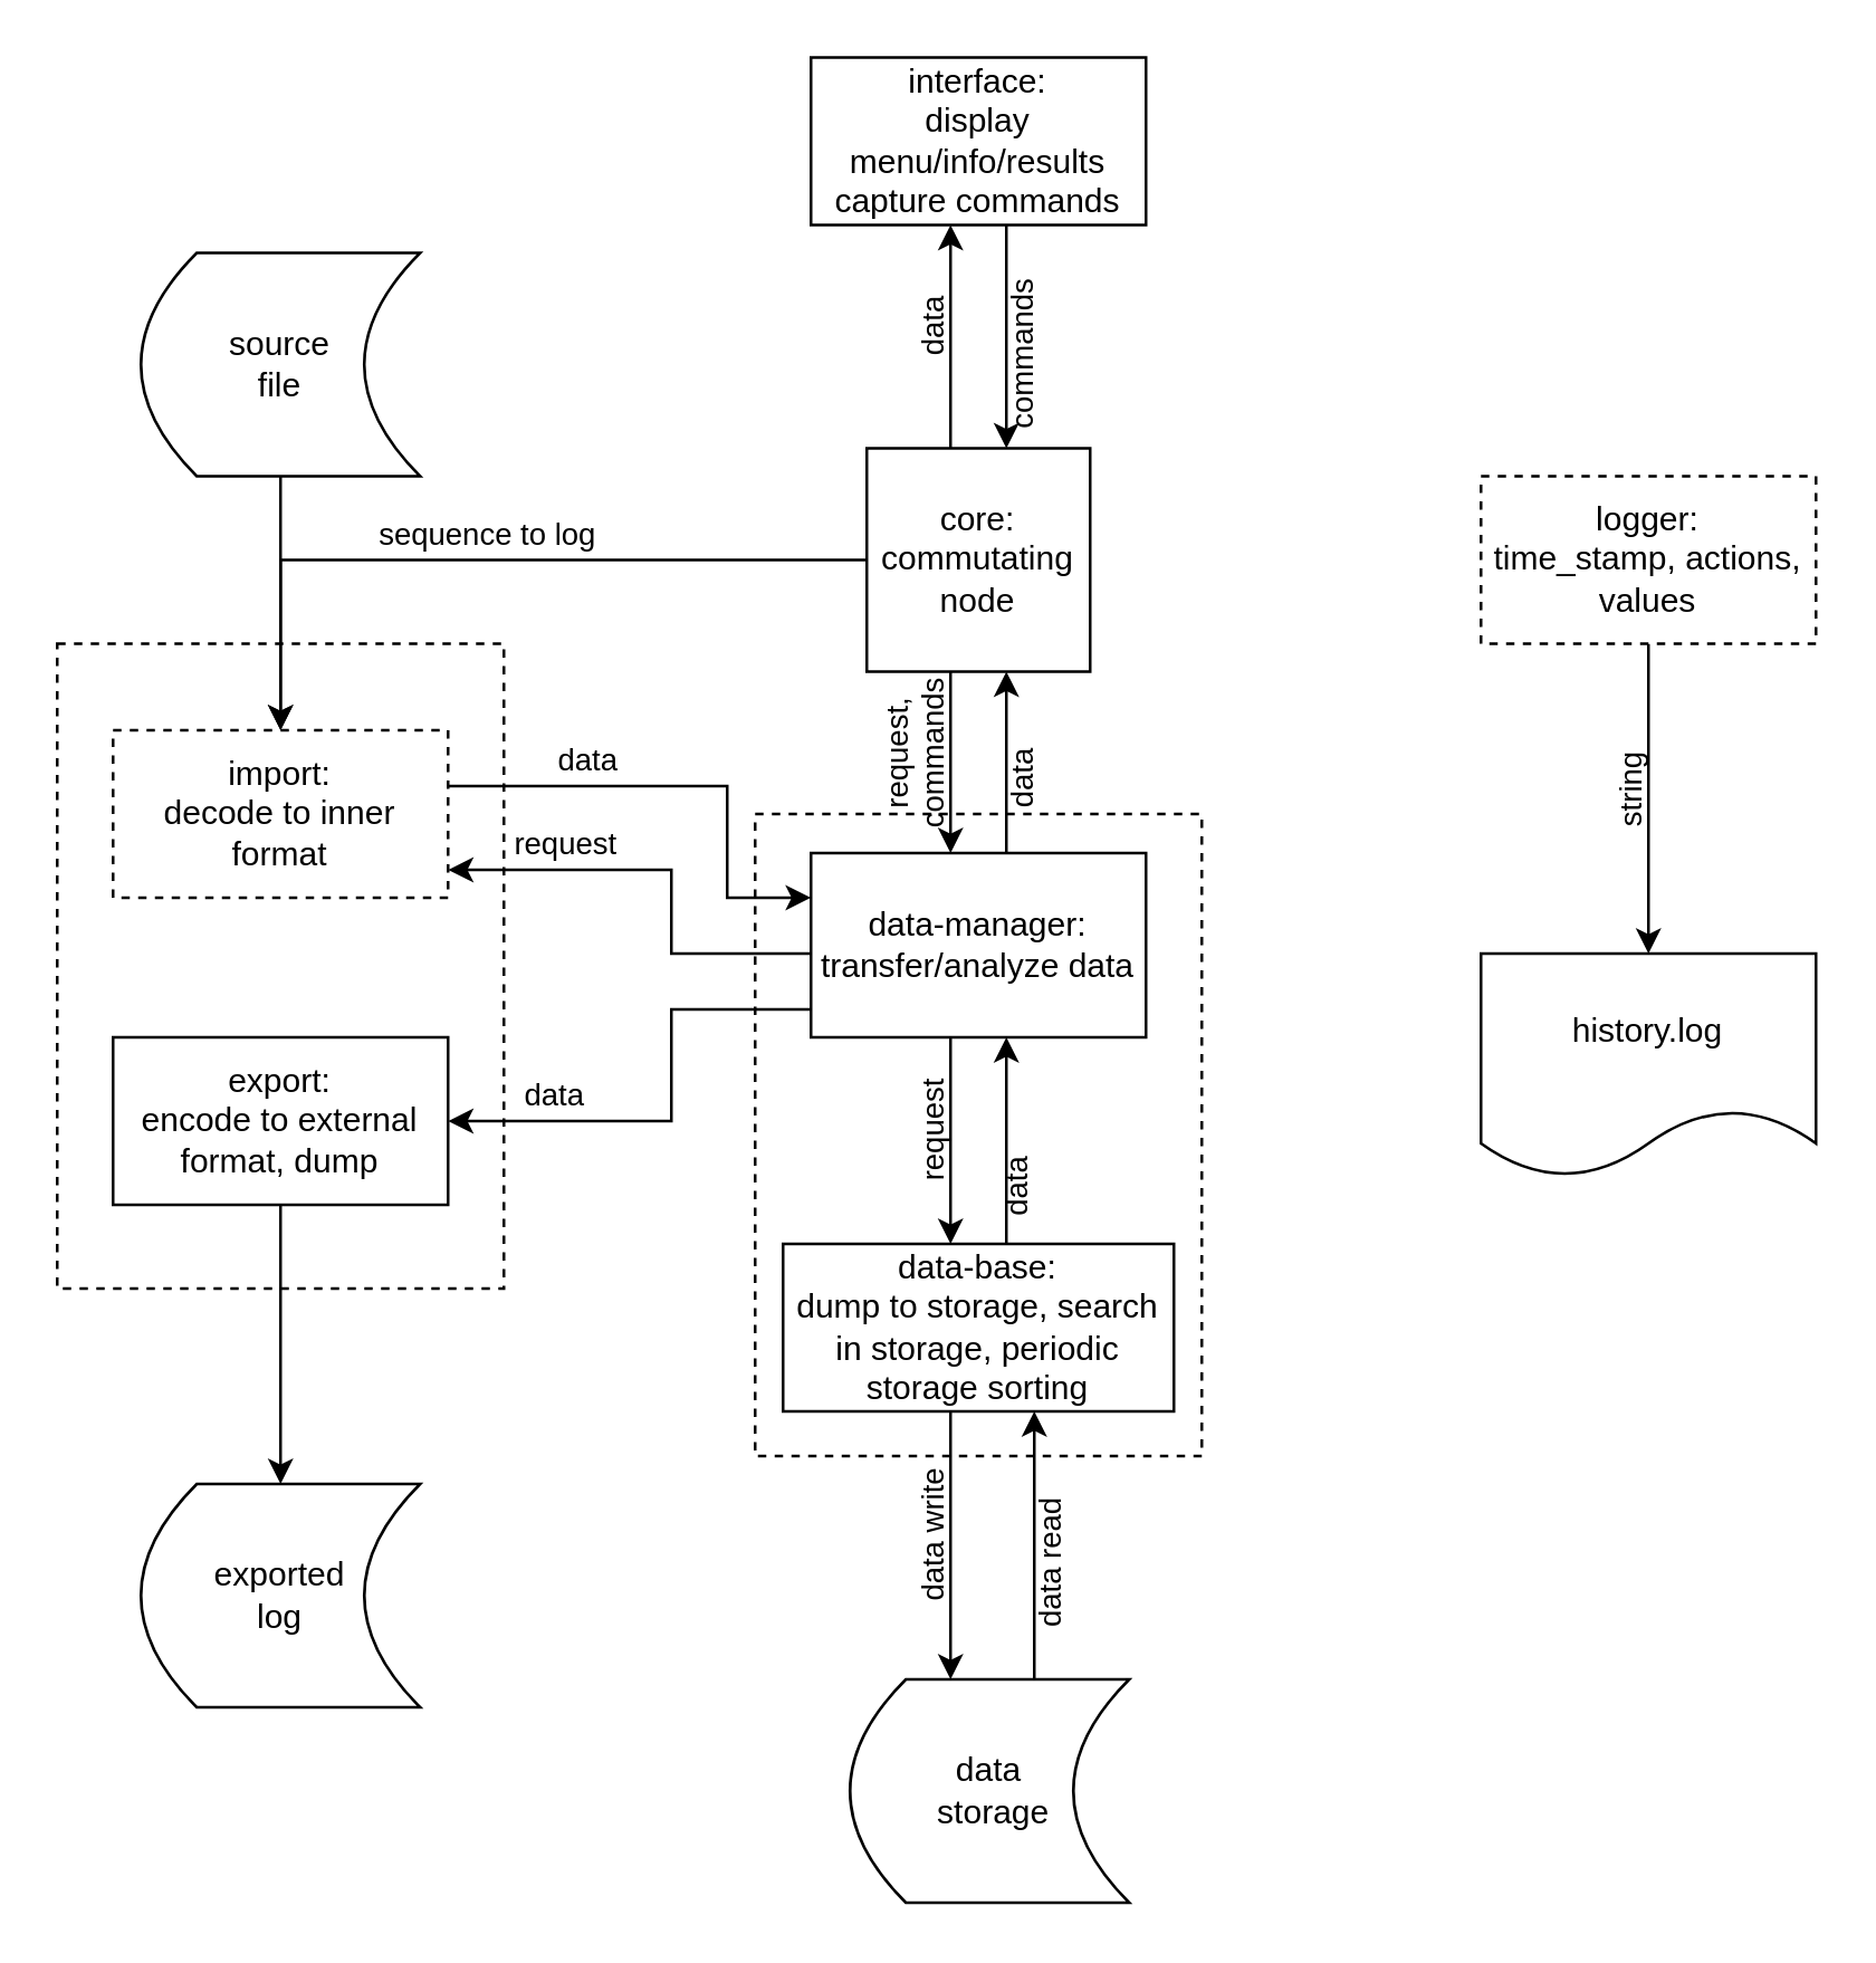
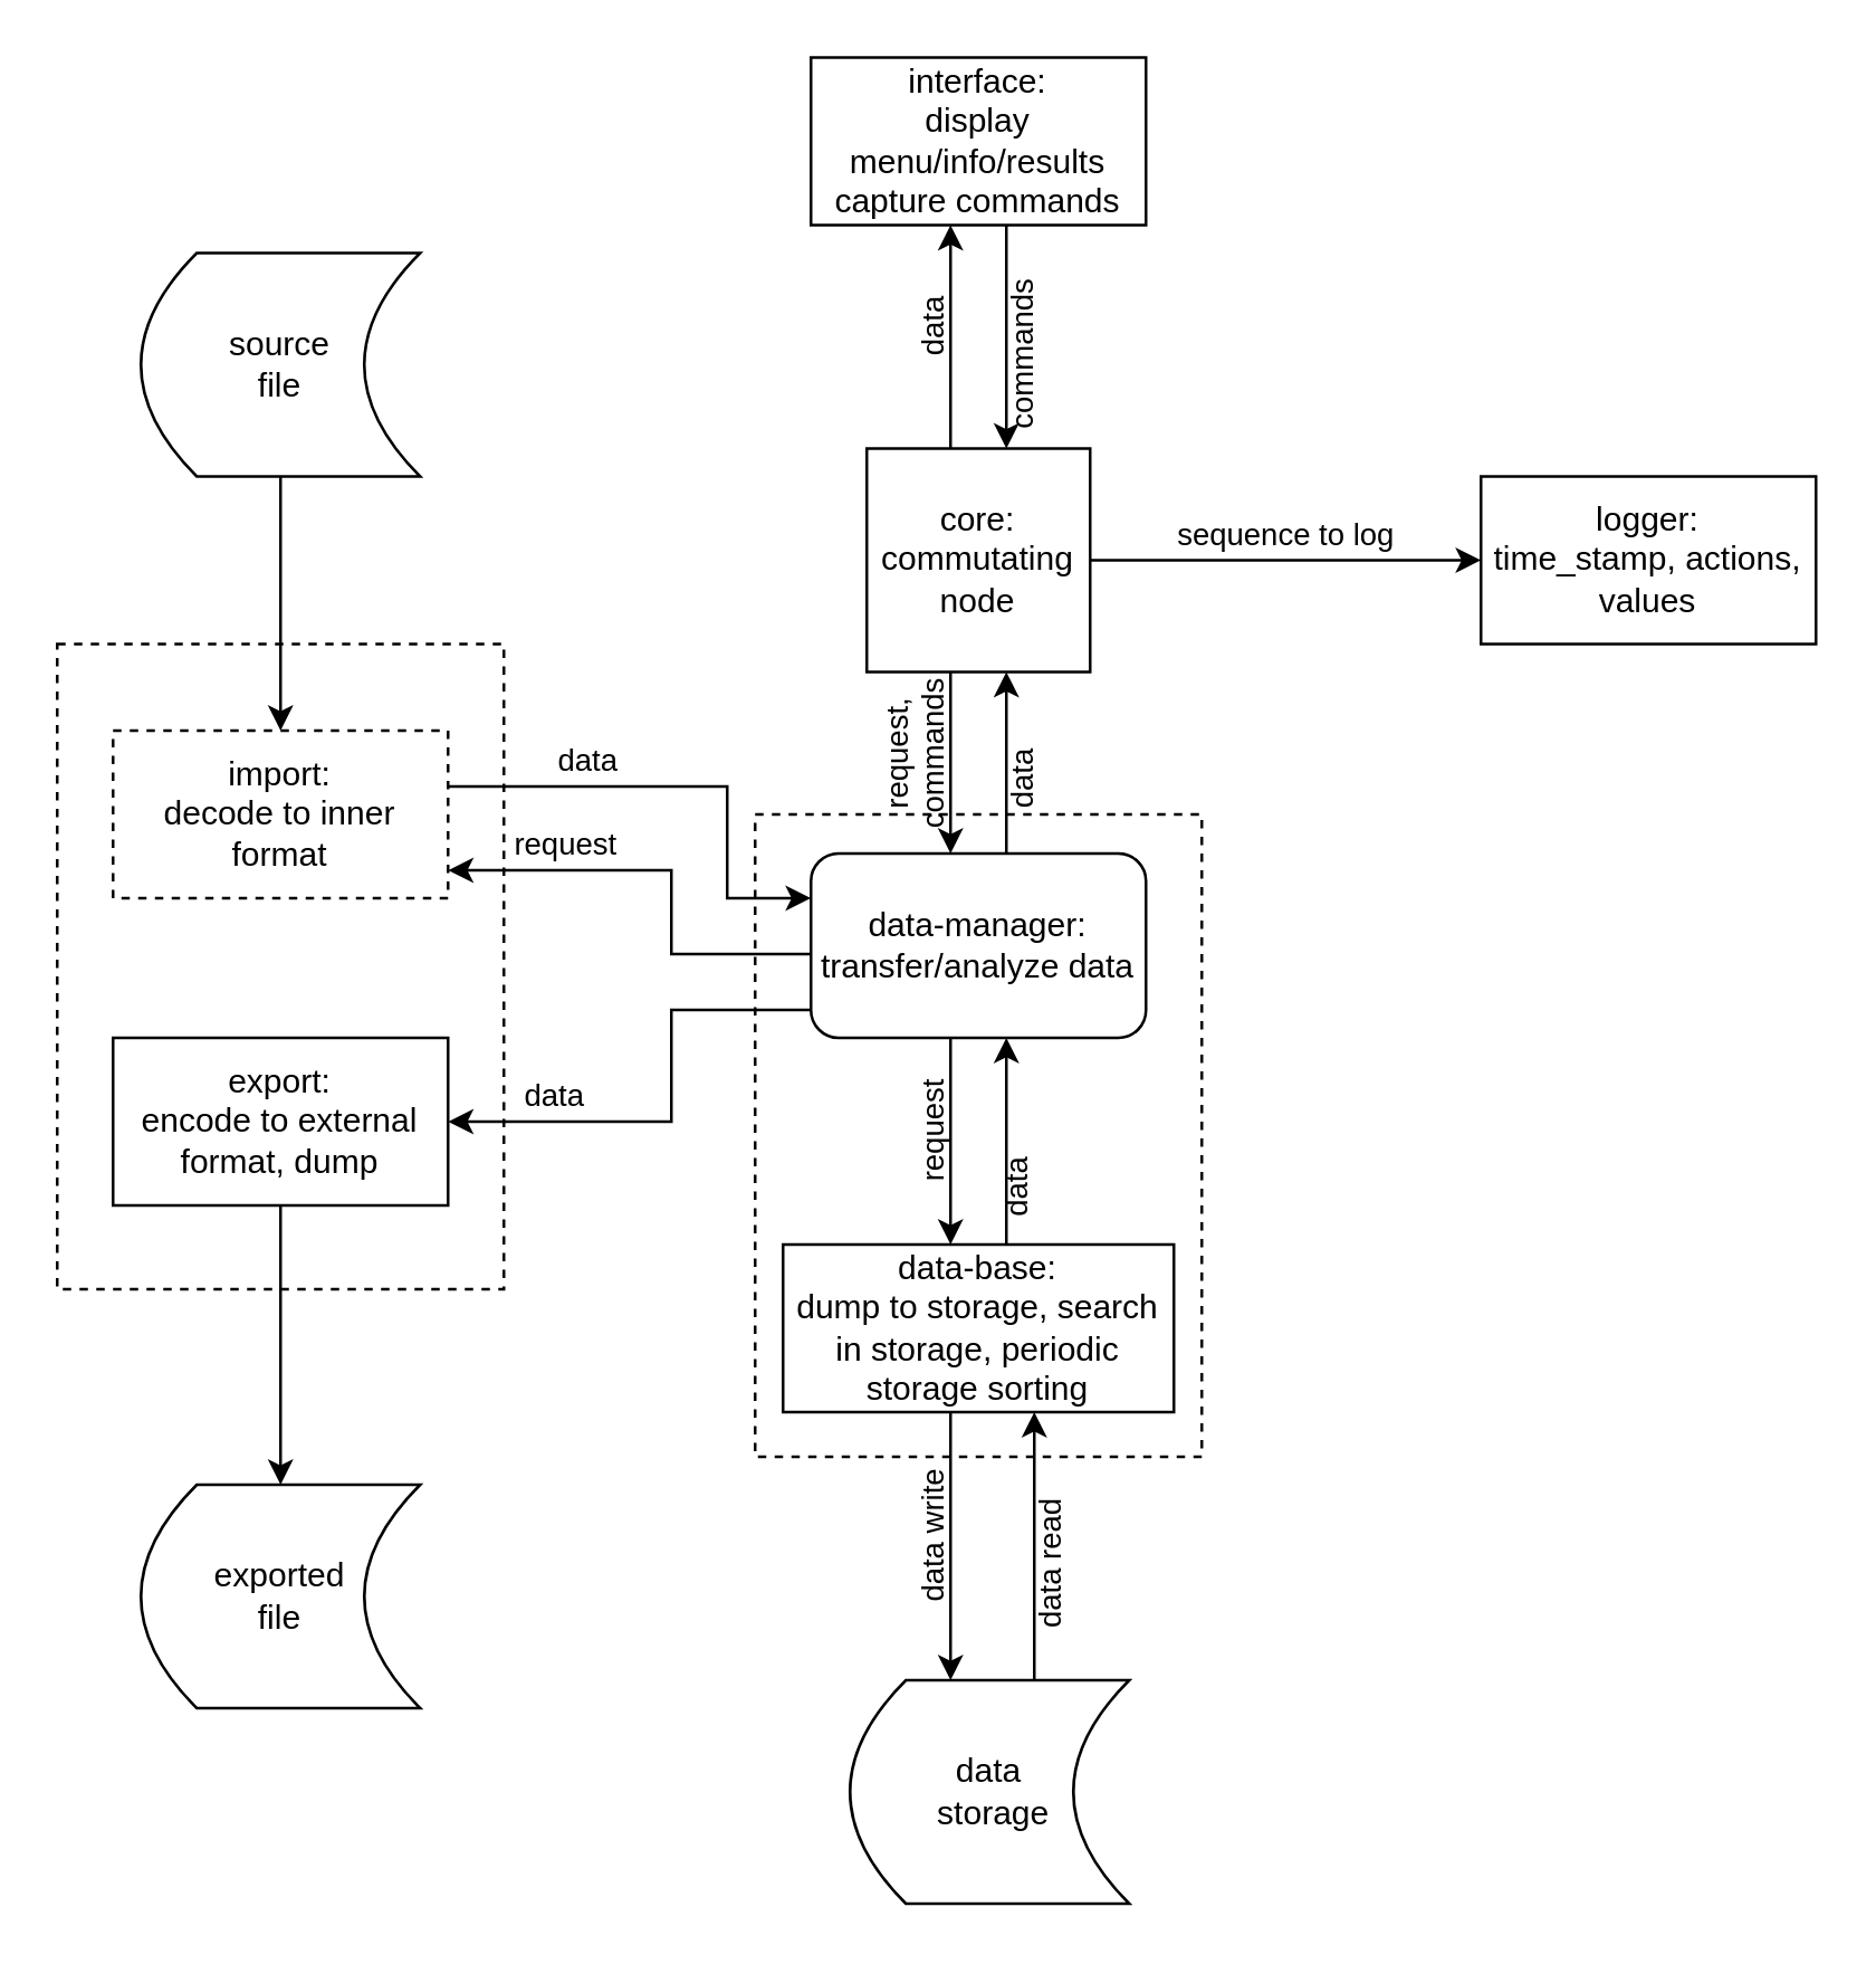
- <mxCell id="6" value="sequence to log" style="edgeStyle=orthogonalEdgeStyle;rounded=0;orthogonalLoop=1;jettySize=auto;html=1;labelPosition=center;verticalLabelPosition=top;align=center;verticalAlign=bottom;fontColor=default;labelBackgroundColor=none;" parent="1" source="7" target="24" edge="1"><mxGeometry relative="1" as="geometry" /></mxCell>
+ <mxCell id="6" value="sequence to log" style="edgeStyle=orthogonalEdgeStyle;rounded=0;orthogonalLoop=1;jettySize=auto;html=1;labelPosition=center;verticalLabelPosition=top;align=center;verticalAlign=bottom;fontColor=default;labelBackgroundColor=none;" parent="1" source="7" target="16" edge="1"><mxGeometry relative="1" as="geometry" /></mxCell>
- <mxCell id="16" value="logger:&lt;br&gt;time_stamp, actions, values" style="whiteSpace=wrap;html=1;dashed=1;" parent="1" vertex="1"><mxGeometry x="530" y="170" width="120" height="60" as="geometry" /></mxCell>
+ <mxCell id="16" value="logger:&lt;br&gt;time_stamp, actions, values" style="whiteSpace=wrap;html=1;" parent="1" vertex="1"><mxGeometry x="530" y="170" width="120" height="60" as="geometry" /></mxCell>
- <mxCell id="15" value="string" style="edgeStyle=orthogonalEdgeStyle;rounded=0;orthogonalLoop=1;jettySize=auto;html=1;labelPosition=center;verticalLabelPosition=top;align=center;verticalAlign=bottom;labelBackgroundColor=none;horizontal=0;" parent="1" source="16" target="17" edge="1"><mxGeometry x="0.01" relative="1" as="geometry"><mxPoint as="offset" /></mxGeometry></mxCell>
- <mxCell id="14" value="data-manager:&lt;br&gt;transfer/analyze data" style="whiteSpace=wrap;html=1;" parent="1" vertex="1"><mxGeometry x="290" y="305" width="120" height="66" as="geometry" /></mxCell>
+ <mxCell id="14" value="data-manager:&lt;br&gt;transfer/analyze data" style="whiteSpace=wrap;html=1;rounded=1;" parent="1" vertex="1"><mxGeometry x="290" y="305" width="120" height="66" as="geometry" /></mxCell>
- <mxCell id="17" value="history.log" style="shape=document;whiteSpace=wrap;html=1;boundedLbl=1;" parent="1" vertex="1"><mxGeometry x="530" y="341" width="120" height="80" as="geometry" /></mxCell>
- <mxCell id="25" value="exported &lt;br&gt;log" style="shape=dataStorage;whiteSpace=wrap;html=1;fixedSize=1;" parent="1" vertex="1"><mxGeometry x="50" y="531" width="100" height="80" as="geometry" /></mxCell>
+ <mxCell id="25" value="exported &lt;br&gt;file" style="shape=dataStorage;whiteSpace=wrap;html=1;fixedSize=1;" parent="1" vertex="1"><mxGeometry x="50" y="531" width="100" height="80" as="geometry" /></mxCell>
